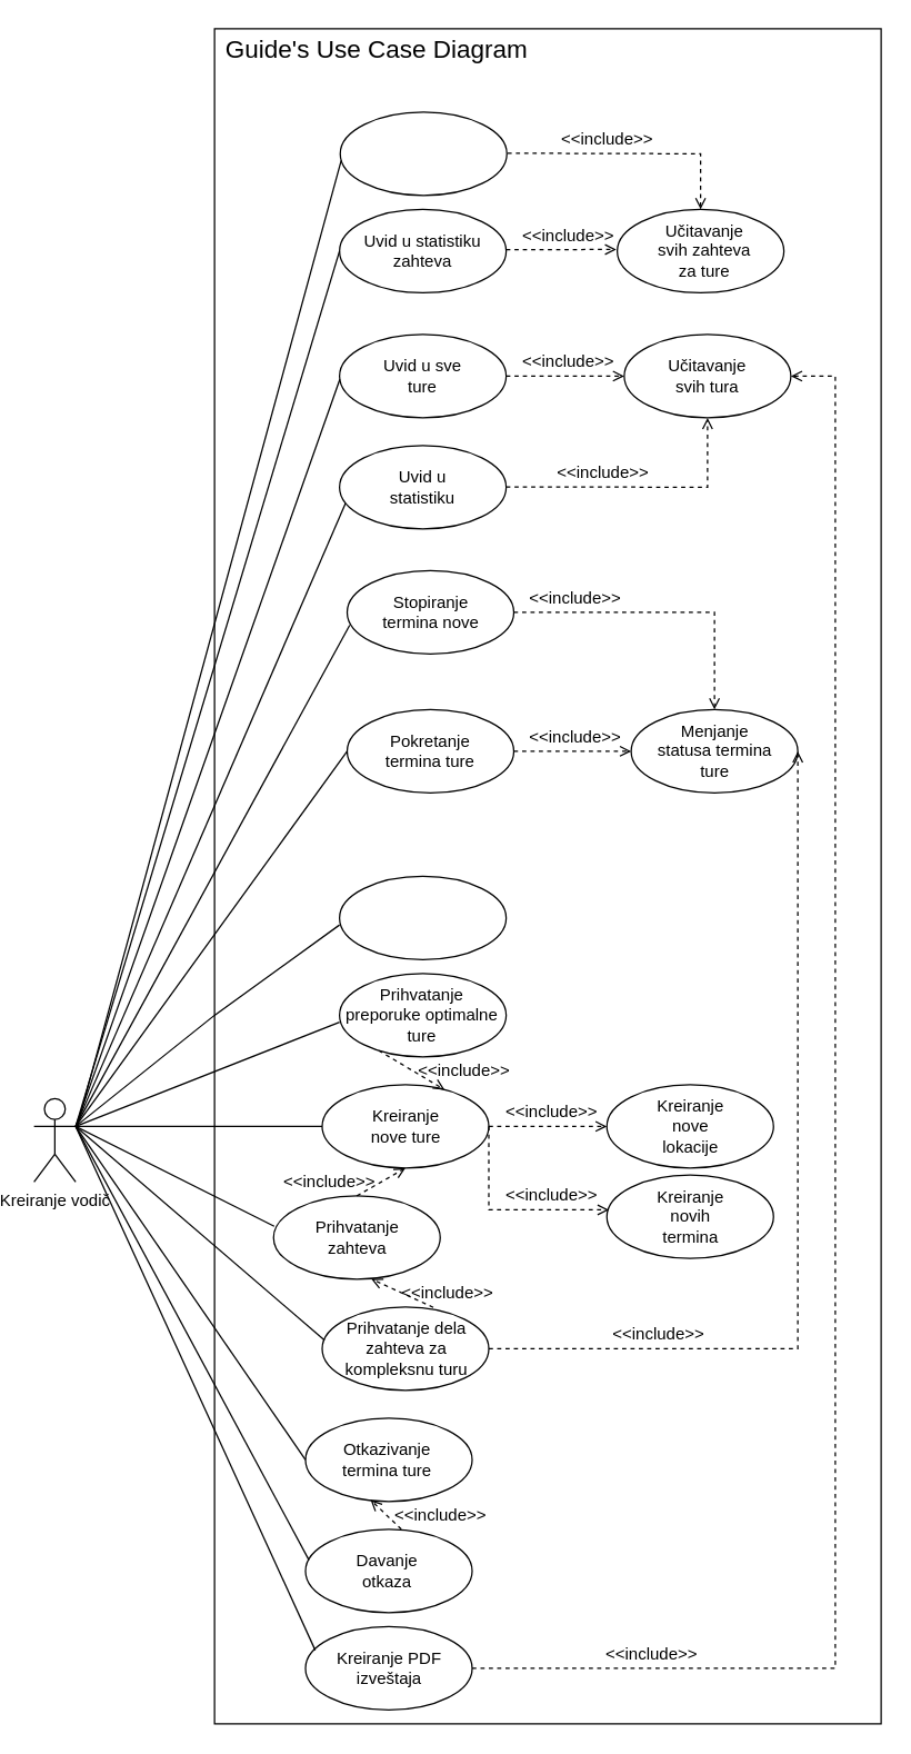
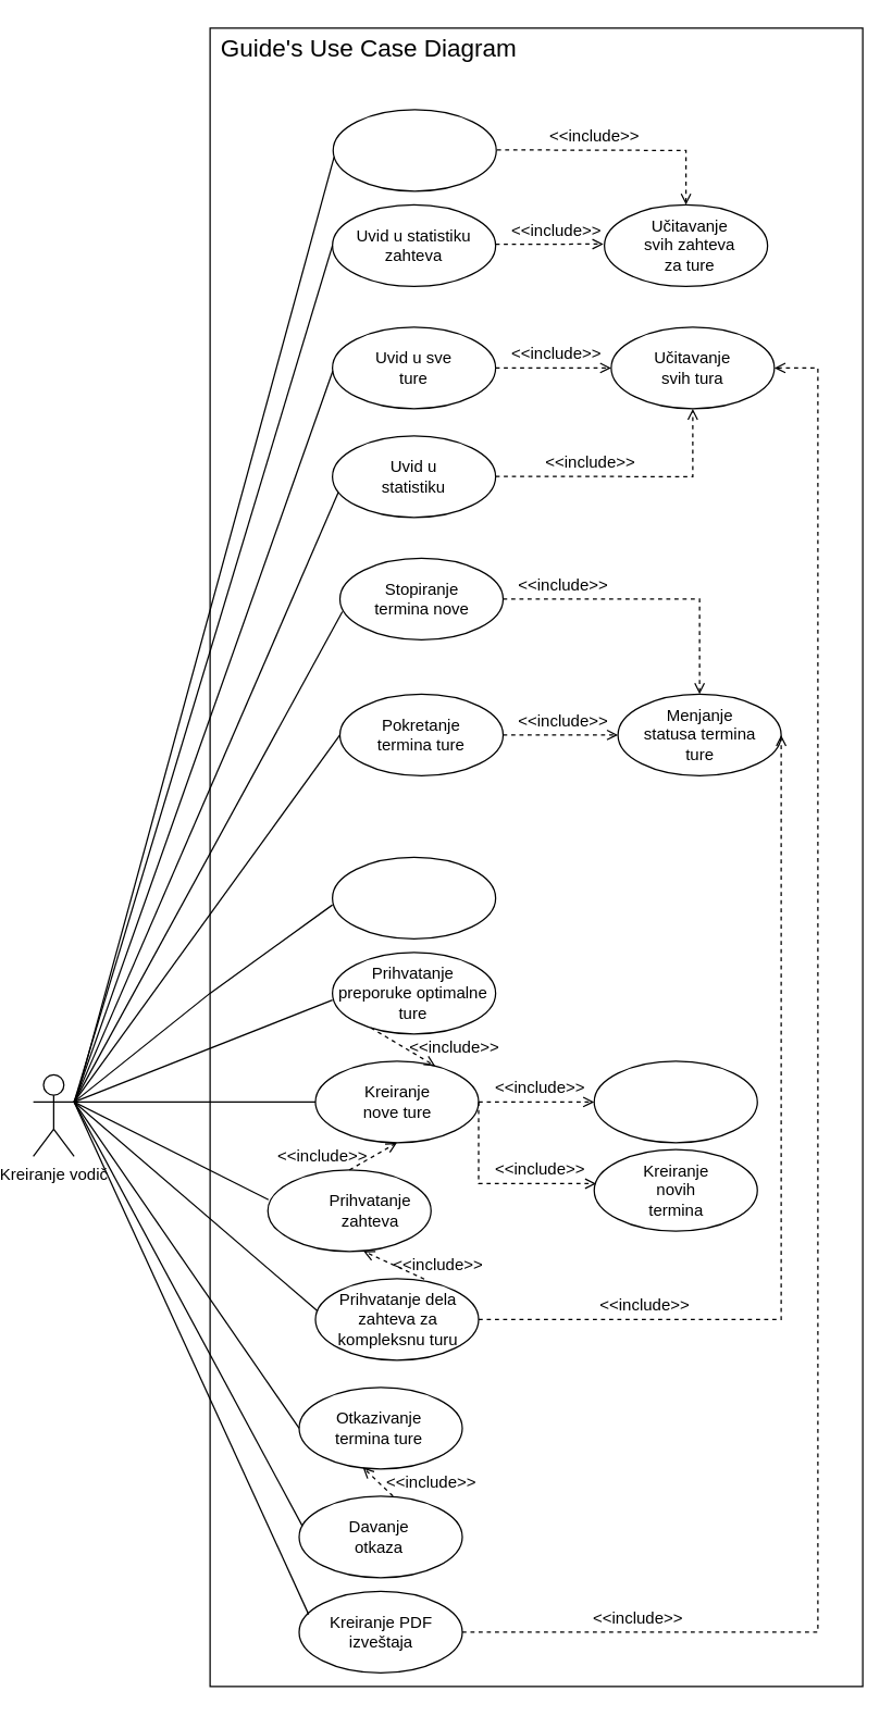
- <mxCell id="9" value="Kreiranje nove lokacije" style="text;html=1;strokeColor=none;fillColor=none;align=center;verticalAlign=middle;whiteSpace=wrap;rounded=0;" parent="1" vertex="1"><mxGeometry x="462.5" y="795" width="60" height="30" as="geometry" /></mxCell>
- <mxCell id="21" value="Prihvatanje zahteva" style="text;html=1;strokeColor=none;fillColor=none;align=center;verticalAlign=middle;whiteSpace=wrap;rounded=0;" parent="1" vertex="1"><mxGeometry x="222.5" y="875" width="60" height="30" as="geometry" /></mxCell>
+ <mxCell id="21" value="Prihvatanje zahteva" style="text;html=1;strokeColor=none;fillColor=none;align=center;verticalAlign=middle;whiteSpace=wrap;rounded=0;" parent="1" vertex="1"><mxGeometry x="237.5" y="875" width="60" height="30" as="geometry" /></mxCell>
